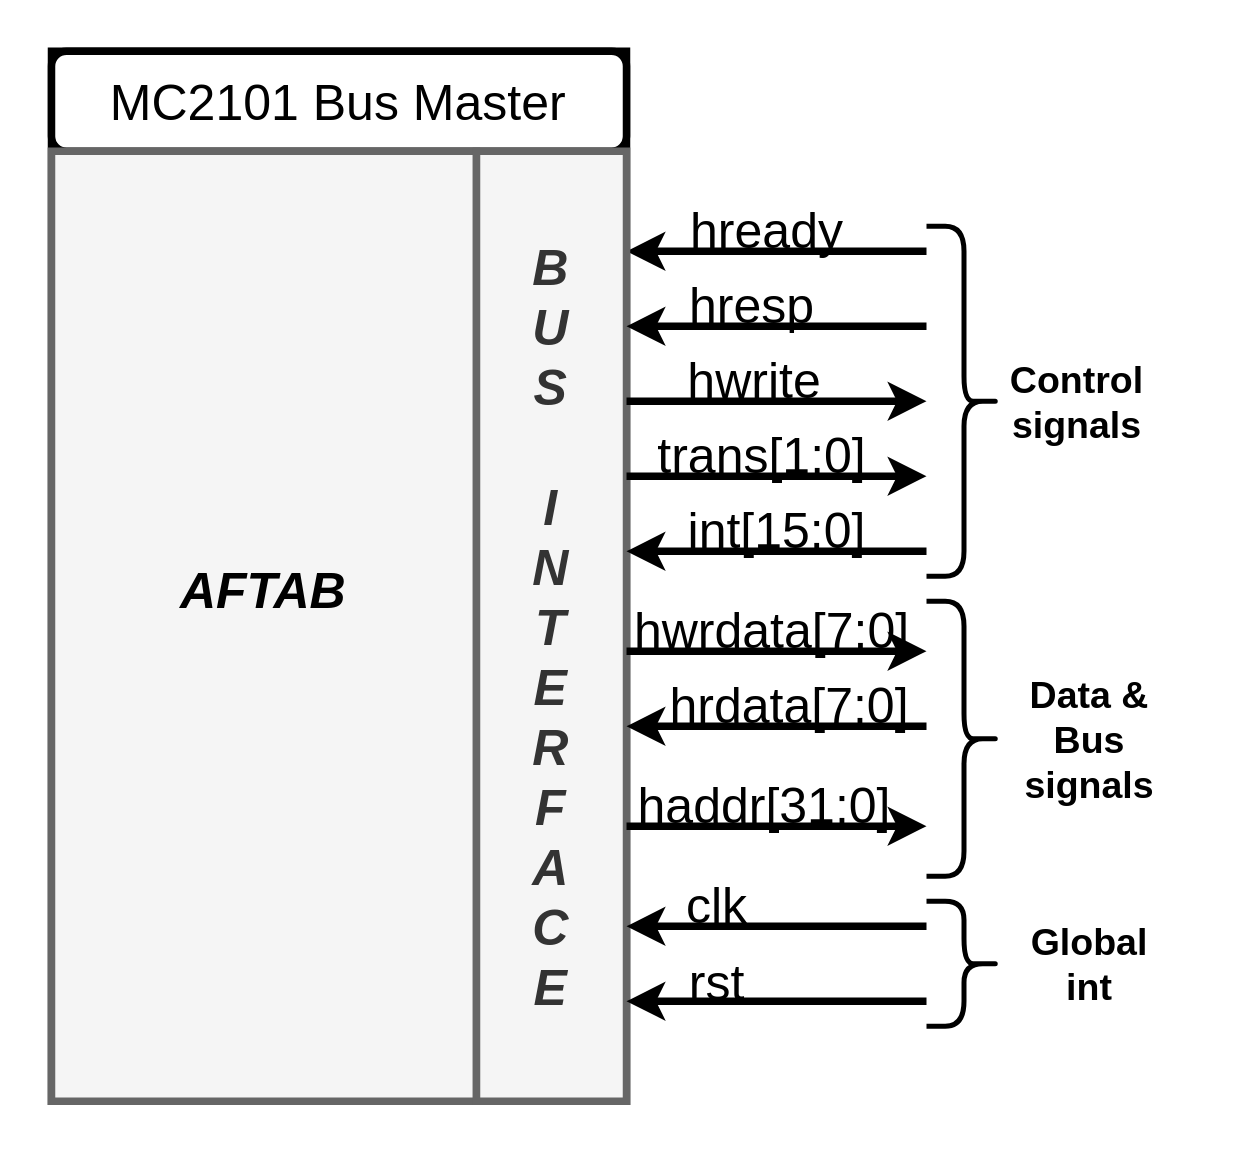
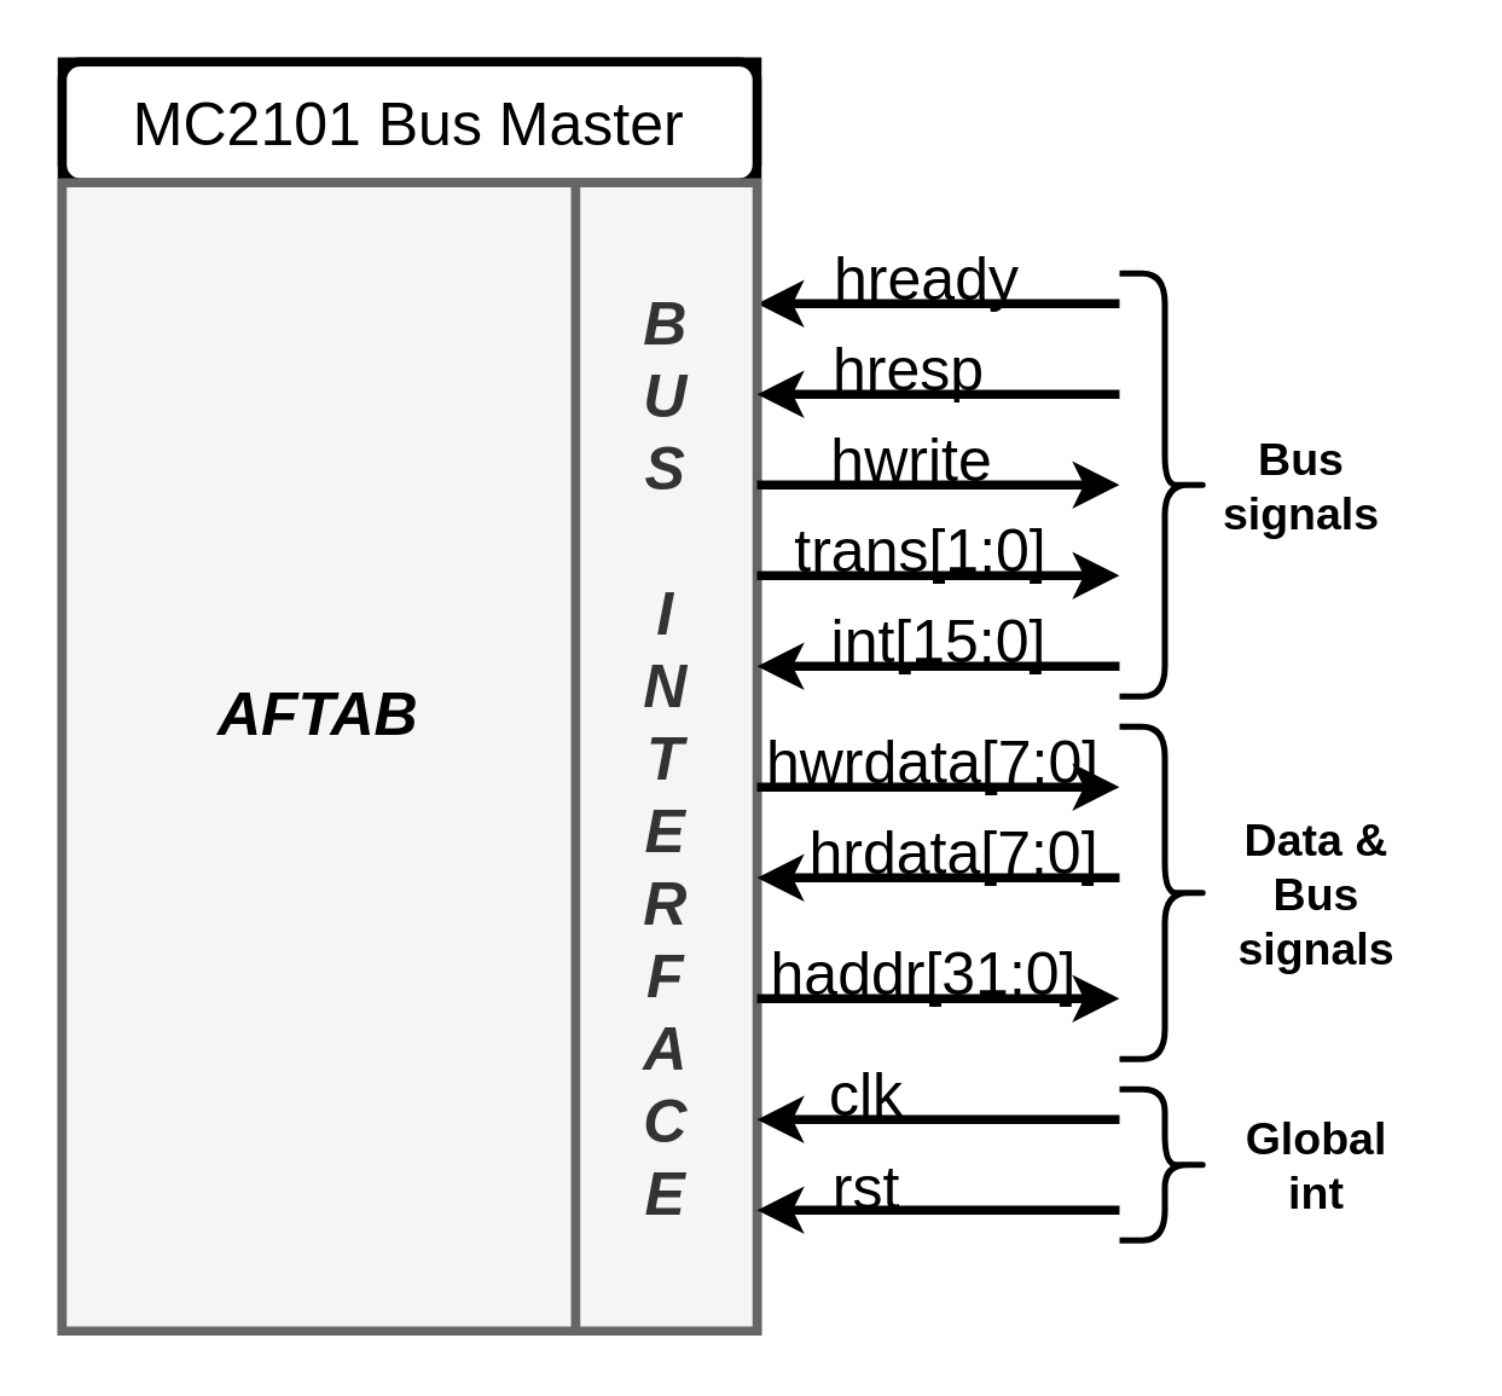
- <mxCell id="30" value="Control&lt;br style=&quot;font-size: 15px;&quot;&gt;signals" style="text;html=1;align=center;verticalAlign=middle;resizable=0;points=[];autosize=1;strokeColor=none;fillColor=none;fontSize=15;fontStyle=1" parent="1" vertex="1"><mxGeometry x="390" y="135" width="80" height="50" as="geometry" /></mxCell>
+ <mxCell id="30" value="Bus&lt;br style=&quot;font-size: 15px;&quot;&gt;signals" style="text;html=1;align=center;verticalAlign=middle;resizable=0;points=[];autosize=1;strokeColor=none;fillColor=none;fontSize=15;fontStyle=1" parent="1" vertex="1"><mxGeometry x="390" y="135" width="80" height="50" as="geometry" /></mxCell>
